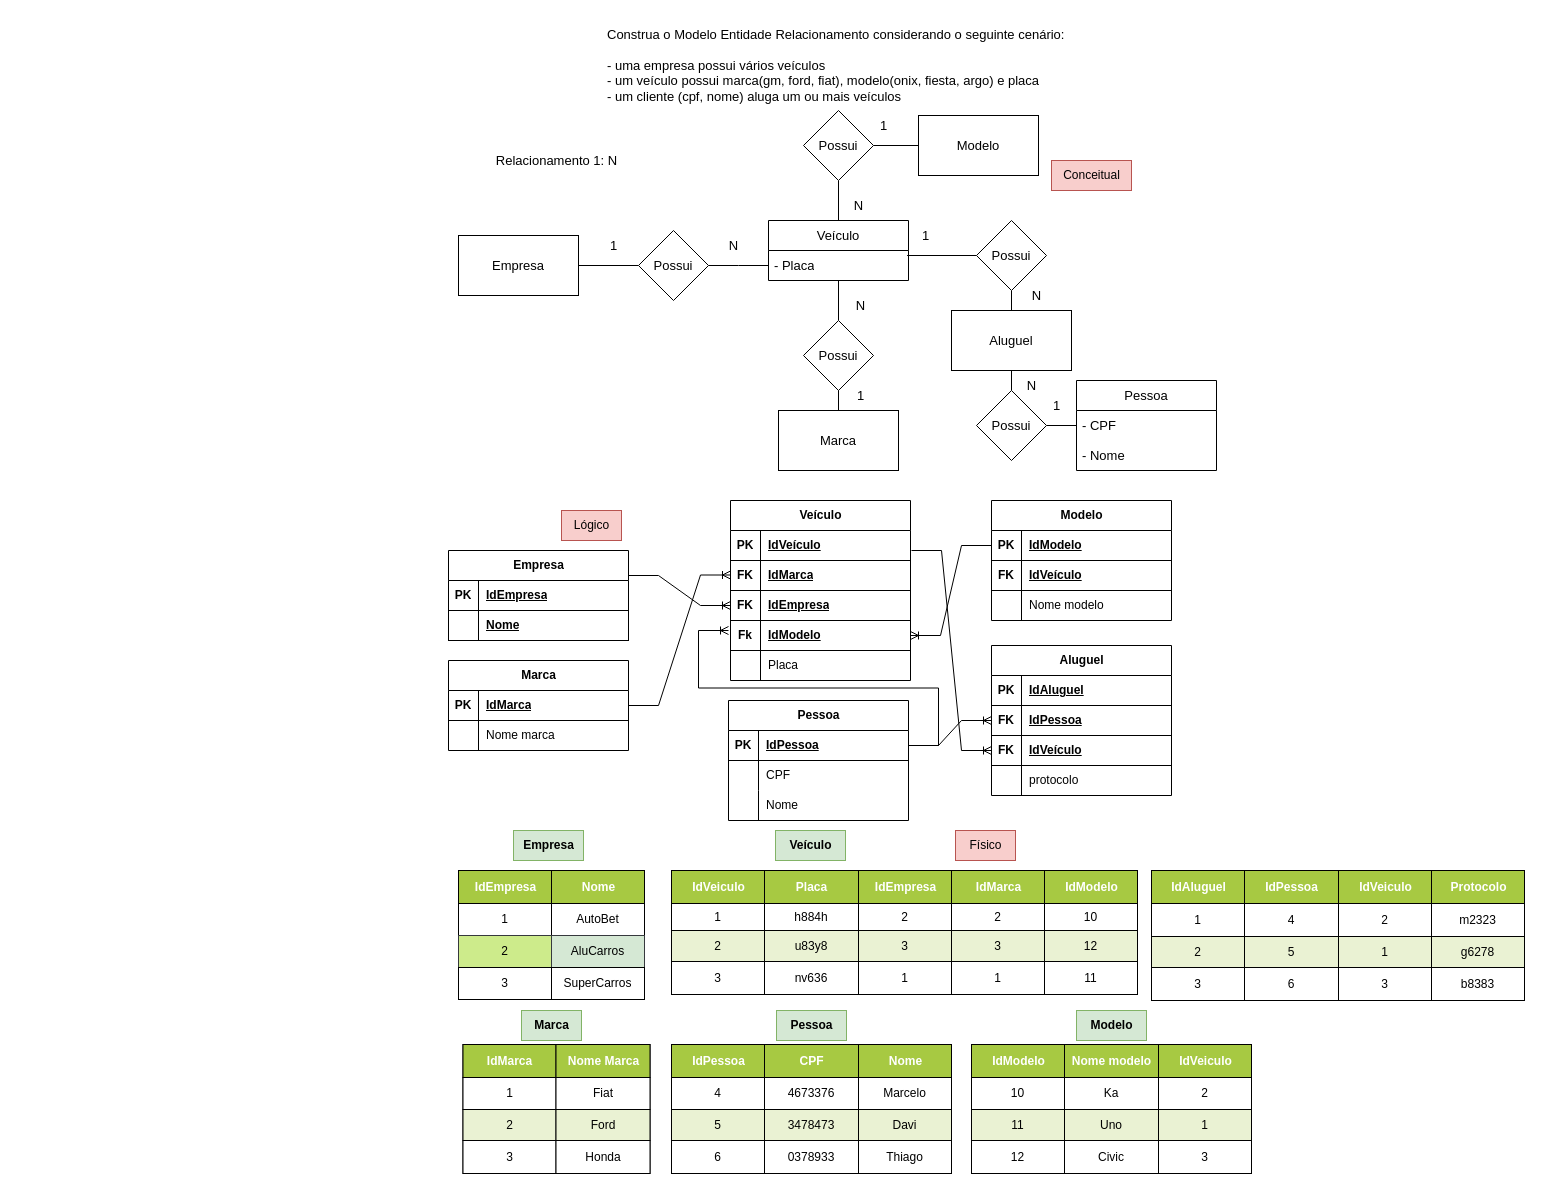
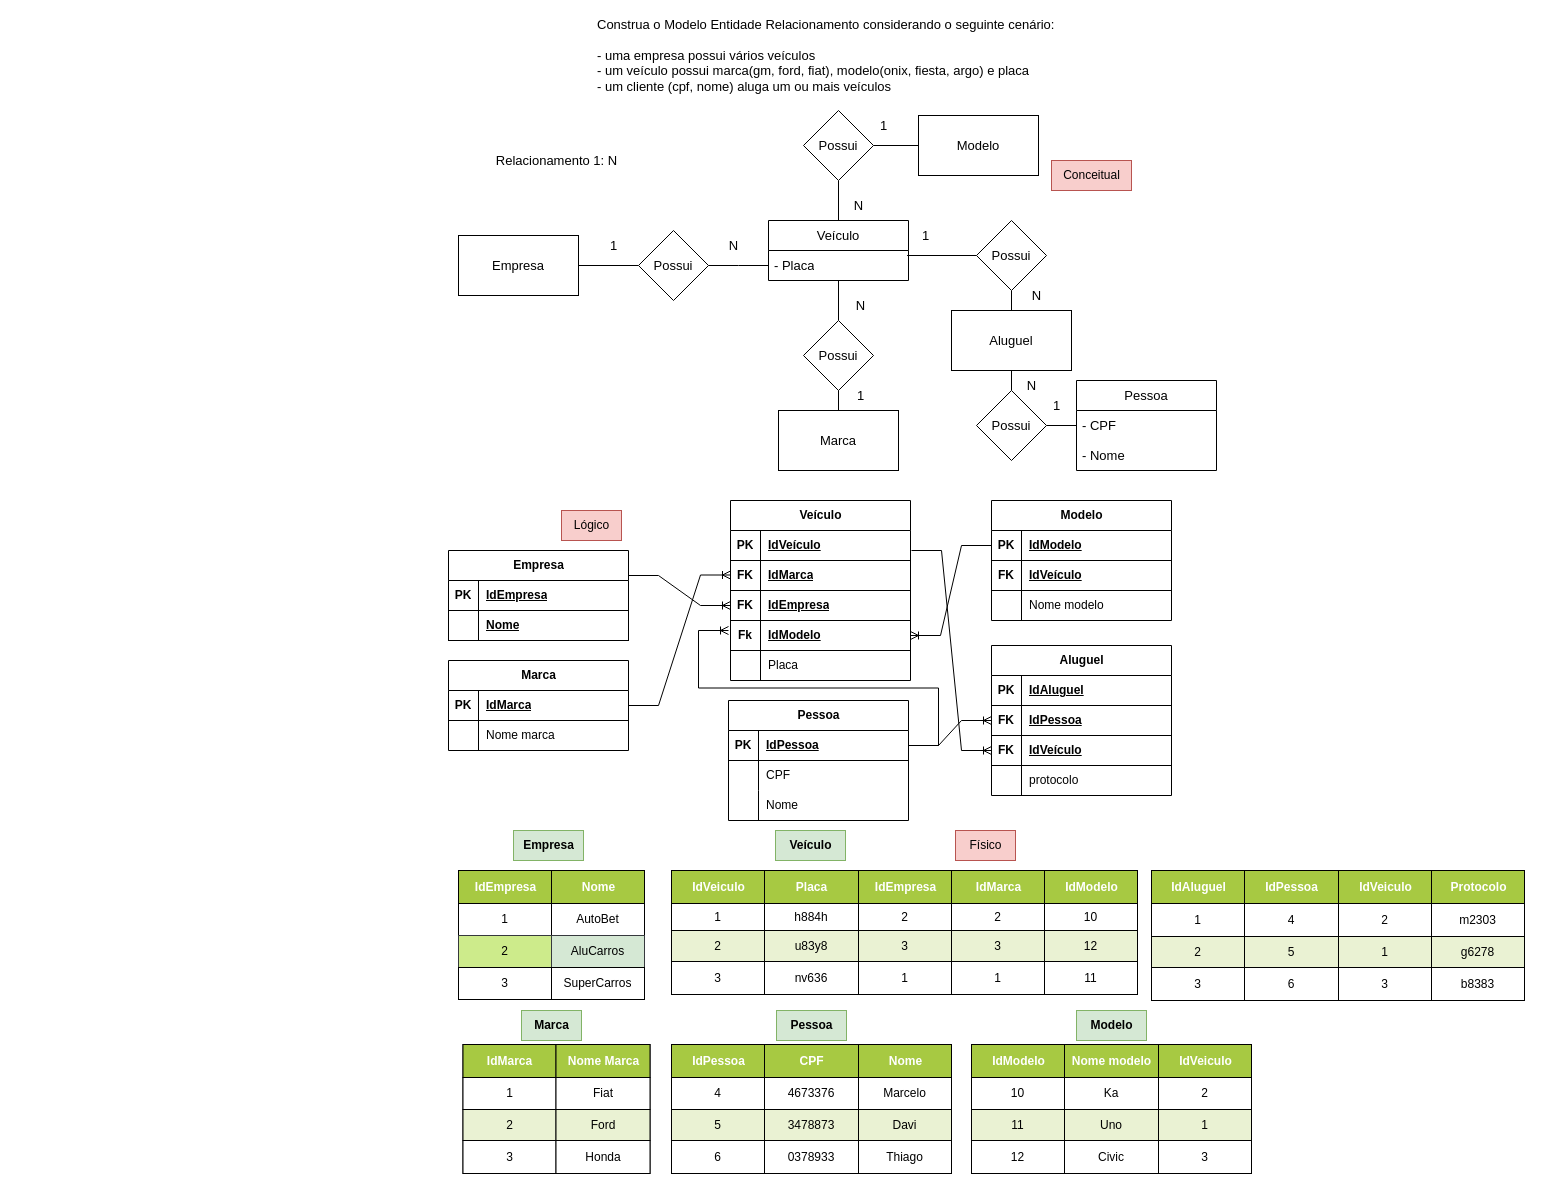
- <mxCell id="2" value="&lt;div style=&quot;font-size: 13px;&quot;&gt;&lt;font style=&quot;font-size: 13px;&quot;&gt;Construa o Modelo Entidade Relacionamento considerando o seguinte cenário:&lt;/font&gt;&lt;/div&gt;&lt;div style=&quot;font-size: 13px;&quot;&gt;&lt;font style=&quot;font-size: 13px;&quot;&gt;&lt;br&gt;&lt;/font&gt;&lt;/div&gt;&lt;div style=&quot;font-size: 13px;&quot;&gt;&lt;font style=&quot;font-size: 13px;&quot;&gt;- uma empresa possui vários veículos&lt;/font&gt;&lt;/div&gt;&lt;div style=&quot;font-size: 13px;&quot;&gt;&lt;font style=&quot;font-size: 13px;&quot;&gt;- um veículo possui marca(gm, ford, fiat), modelo(onix, fiesta, argo) e placa&lt;/font&gt;&lt;/div&gt;&lt;div style=&quot;font-size: 13px;&quot;&gt;&lt;font style=&quot;font-size: 13px;&quot;&gt;- um cliente (cpf, nome) aluga um ou mais veículos&lt;/font&gt;&lt;/div&gt;" style="text;html=1;align=left;verticalAlign=middle;resizable=0;points=[];autosize=1;strokeColor=none;fillColor=none;" parent="1" vertex="1"><mxGeometry x="605" y="20" width="480" height="90" as="geometry" /></mxCell>
+ <mxCell id="2" value="&lt;div style=&quot;font-size: 13px;&quot;&gt;&lt;font style=&quot;font-size: 13px;&quot;&gt;Construa o Modelo Entidade Relacionamento considerando o seguinte cenário:&lt;/font&gt;&lt;/div&gt;&lt;div style=&quot;font-size: 13px;&quot;&gt;&lt;font style=&quot;font-size: 13px;&quot;&gt;&lt;br&gt;&lt;/font&gt;&lt;/div&gt;&lt;div style=&quot;font-size: 13px;&quot;&gt;&lt;font style=&quot;font-size: 13px;&quot;&gt;- uma empresa possui vários veículos&lt;/font&gt;&lt;/div&gt;&lt;div style=&quot;font-size: 13px;&quot;&gt;&lt;font style=&quot;font-size: 13px;&quot;&gt;- um veículo possui marca(gm, ford, fiat), modelo(onix, fiesta, argo) e placa&lt;/font&gt;&lt;/div&gt;&lt;div style=&quot;font-size: 13px;&quot;&gt;&lt;font style=&quot;font-size: 13px;&quot;&gt;- um cliente (cpf, nome) aluga um ou mais veículos&lt;/font&gt;&lt;/div&gt;" style="text;html=1;align=left;verticalAlign=middle;resizable=0;points=[];autosize=1;strokeColor=none;fillColor=none;" parent="1" vertex="1"><mxGeometry x="595" y="10" width="480" height="90" as="geometry" /></mxCell>
- <mxCell id="210" value="m2323" style="connectable=0;recursiveResize=0;strokeColor=inherit;fillColor=inherit;align=center;whiteSpace=wrap;html=1;" vertex="1" parent="206"><mxGeometry x="280" width="93" height="33" as="geometry"><mxRectangle width="93" height="33" as="alternateBounds" /></mxGeometry></mxCell>
+ <mxCell id="210" value="m2303" style="connectable=0;recursiveResize=0;strokeColor=inherit;fillColor=inherit;align=center;whiteSpace=wrap;html=1;" vertex="1" parent="206"><mxGeometry x="280" width="93" height="33" as="geometry"><mxRectangle width="93" height="33" as="alternateBounds" /></mxGeometry></mxCell>
- <mxCell id="162" value="3478473" style="connectable=0;recursiveResize=0;strokeColor=inherit;fillColor=inherit;whiteSpace=wrap;html=1;" parent="160" vertex="1"><mxGeometry x="93" width="94" height="31" as="geometry"><mxRectangle width="94" height="31" as="alternateBounds" /></mxGeometry></mxCell>
+ <mxCell id="162" value="3478873" style="connectable=0;recursiveResize=0;strokeColor=inherit;fillColor=inherit;whiteSpace=wrap;html=1;" parent="160" vertex="1"><mxGeometry x="93" width="94" height="31" as="geometry"><mxRectangle width="94" height="31" as="alternateBounds" /></mxGeometry></mxCell>
